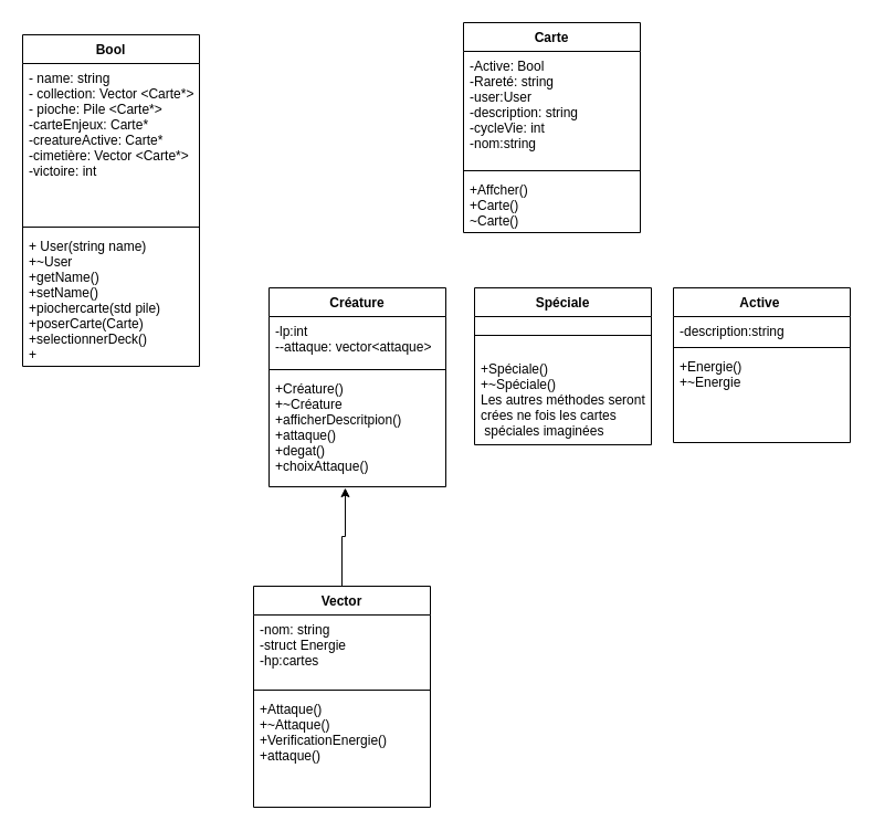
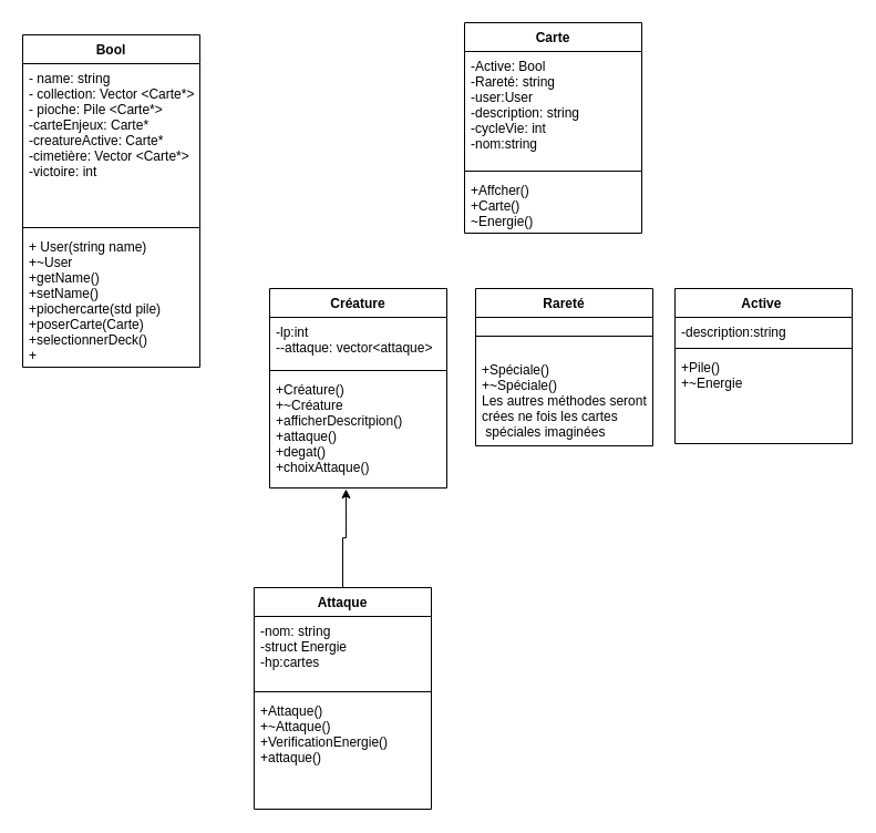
- <mxCell id="9" value="+Affcher()&#10;+Carte()&#10;~Carte()" style="text;strokeColor=none;fillColor=none;align=left;verticalAlign=top;spacingLeft=4;spacingRight=4;overflow=hidden;rotatable=0;points=[[0,0.5],[1,0.5]];portConstraint=eastwest;" vertex="1" parent="6"><mxGeometry y="138" width="160" height="52" as="geometry" /></mxCell>
+ <mxCell id="9" value="+Affcher()&#10;+Carte()&#10;~Energie()" style="text;strokeColor=none;fillColor=none;align=left;verticalAlign=top;spacingLeft=4;spacingRight=4;overflow=hidden;rotatable=0;points=[[0,0.5],[1,0.5]];portConstraint=eastwest;" vertex="1" parent="6"><mxGeometry y="138" width="160" height="52" as="geometry" /></mxCell>
- <mxCell id="14" value="Spéciale" style="swimlane;fontStyle=1;align=center;verticalAlign=top;childLayout=stackLayout;horizontal=1;startSize=26;horizontalStack=0;resizeParent=1;resizeParentMax=0;resizeLast=0;collapsible=1;marginBottom=0;" vertex="1" parent="1"><mxGeometry x="429" y="260" width="160" height="142" as="geometry" /></mxCell>
+ <mxCell id="14" value="Rareté" style="swimlane;fontStyle=1;align=center;verticalAlign=top;childLayout=stackLayout;horizontal=1;startSize=26;horizontalStack=0;resizeParent=1;resizeParentMax=0;resizeLast=0;collapsible=1;marginBottom=0;" vertex="1" parent="1"><mxGeometry x="429" y="260" width="160" height="142" as="geometry" /></mxCell>
- <mxCell id="20" value="+Energie()&#10;+~Energie&#10;" style="text;strokeColor=none;fillColor=none;align=left;verticalAlign=top;spacingLeft=4;spacingRight=4;overflow=hidden;rotatable=0;points=[[0,0.5],[1,0.5]];portConstraint=eastwest;" vertex="1" parent="17"><mxGeometry y="58" width="160" height="82" as="geometry" /></mxCell>
+ <mxCell id="20" value="+Pile()&#10;+~Energie&#10;" style="text;strokeColor=none;fillColor=none;align=left;verticalAlign=top;spacingLeft=4;spacingRight=4;overflow=hidden;rotatable=0;points=[[0,0.5],[1,0.5]];portConstraint=eastwest;" vertex="1" parent="17"><mxGeometry y="58" width="160" height="82" as="geometry" /></mxCell>
- <mxCell id="22" value="Vector" style="swimlane;fontStyle=1;align=center;verticalAlign=top;childLayout=stackLayout;horizontal=1;startSize=26;horizontalStack=0;resizeParent=1;resizeParentMax=0;resizeLast=0;collapsible=1;marginBottom=0;" vertex="1" parent="1"><mxGeometry x="229" y="530" width="160" height="200" as="geometry" /></mxCell>
+ <mxCell id="22" value="Attaque" style="swimlane;fontStyle=1;align=center;verticalAlign=top;childLayout=stackLayout;horizontal=1;startSize=26;horizontalStack=0;resizeParent=1;resizeParentMax=0;resizeLast=0;collapsible=1;marginBottom=0;" vertex="1" parent="1"><mxGeometry x="229" y="530" width="160" height="200" as="geometry" /></mxCell>
